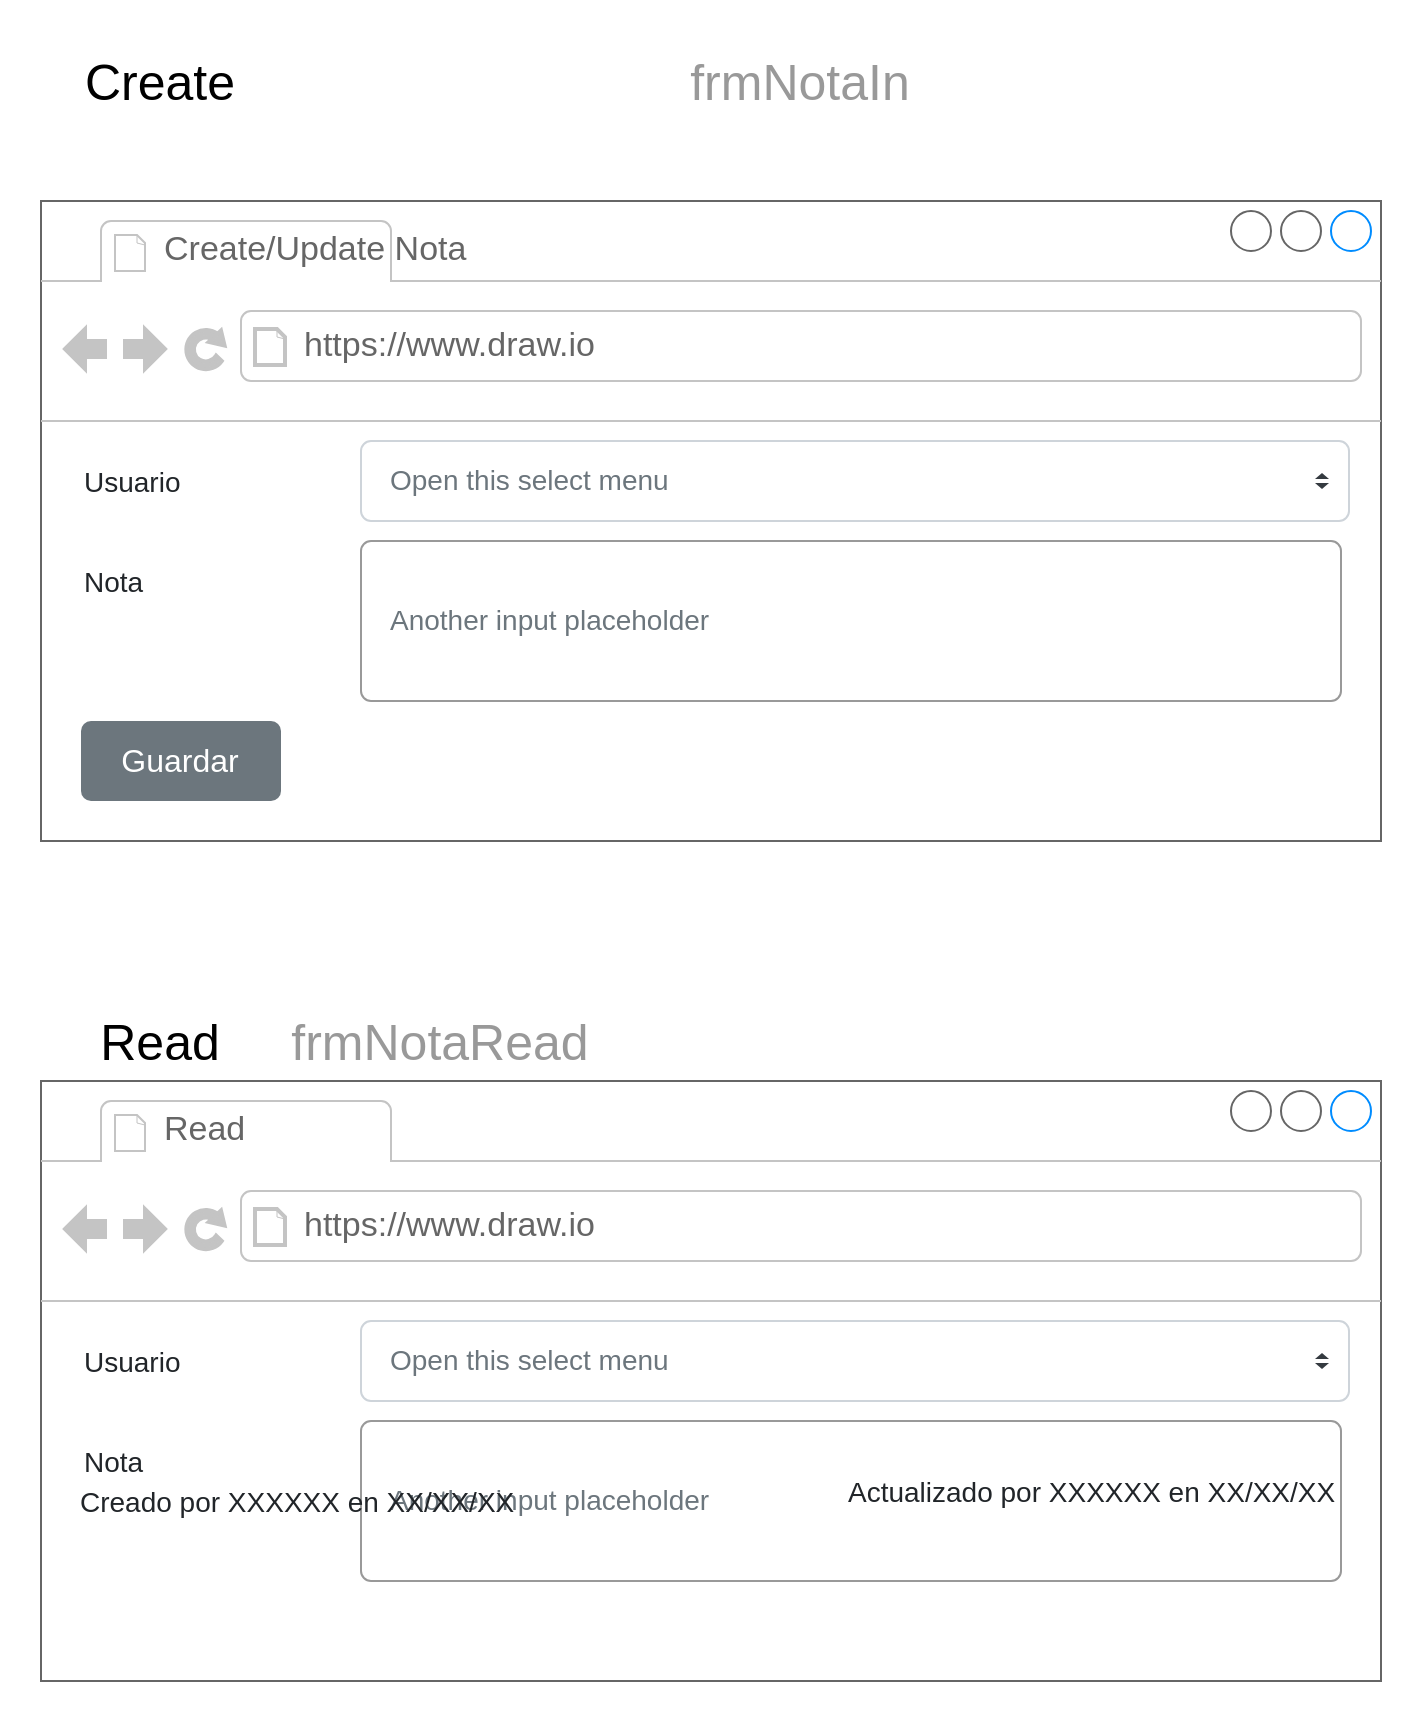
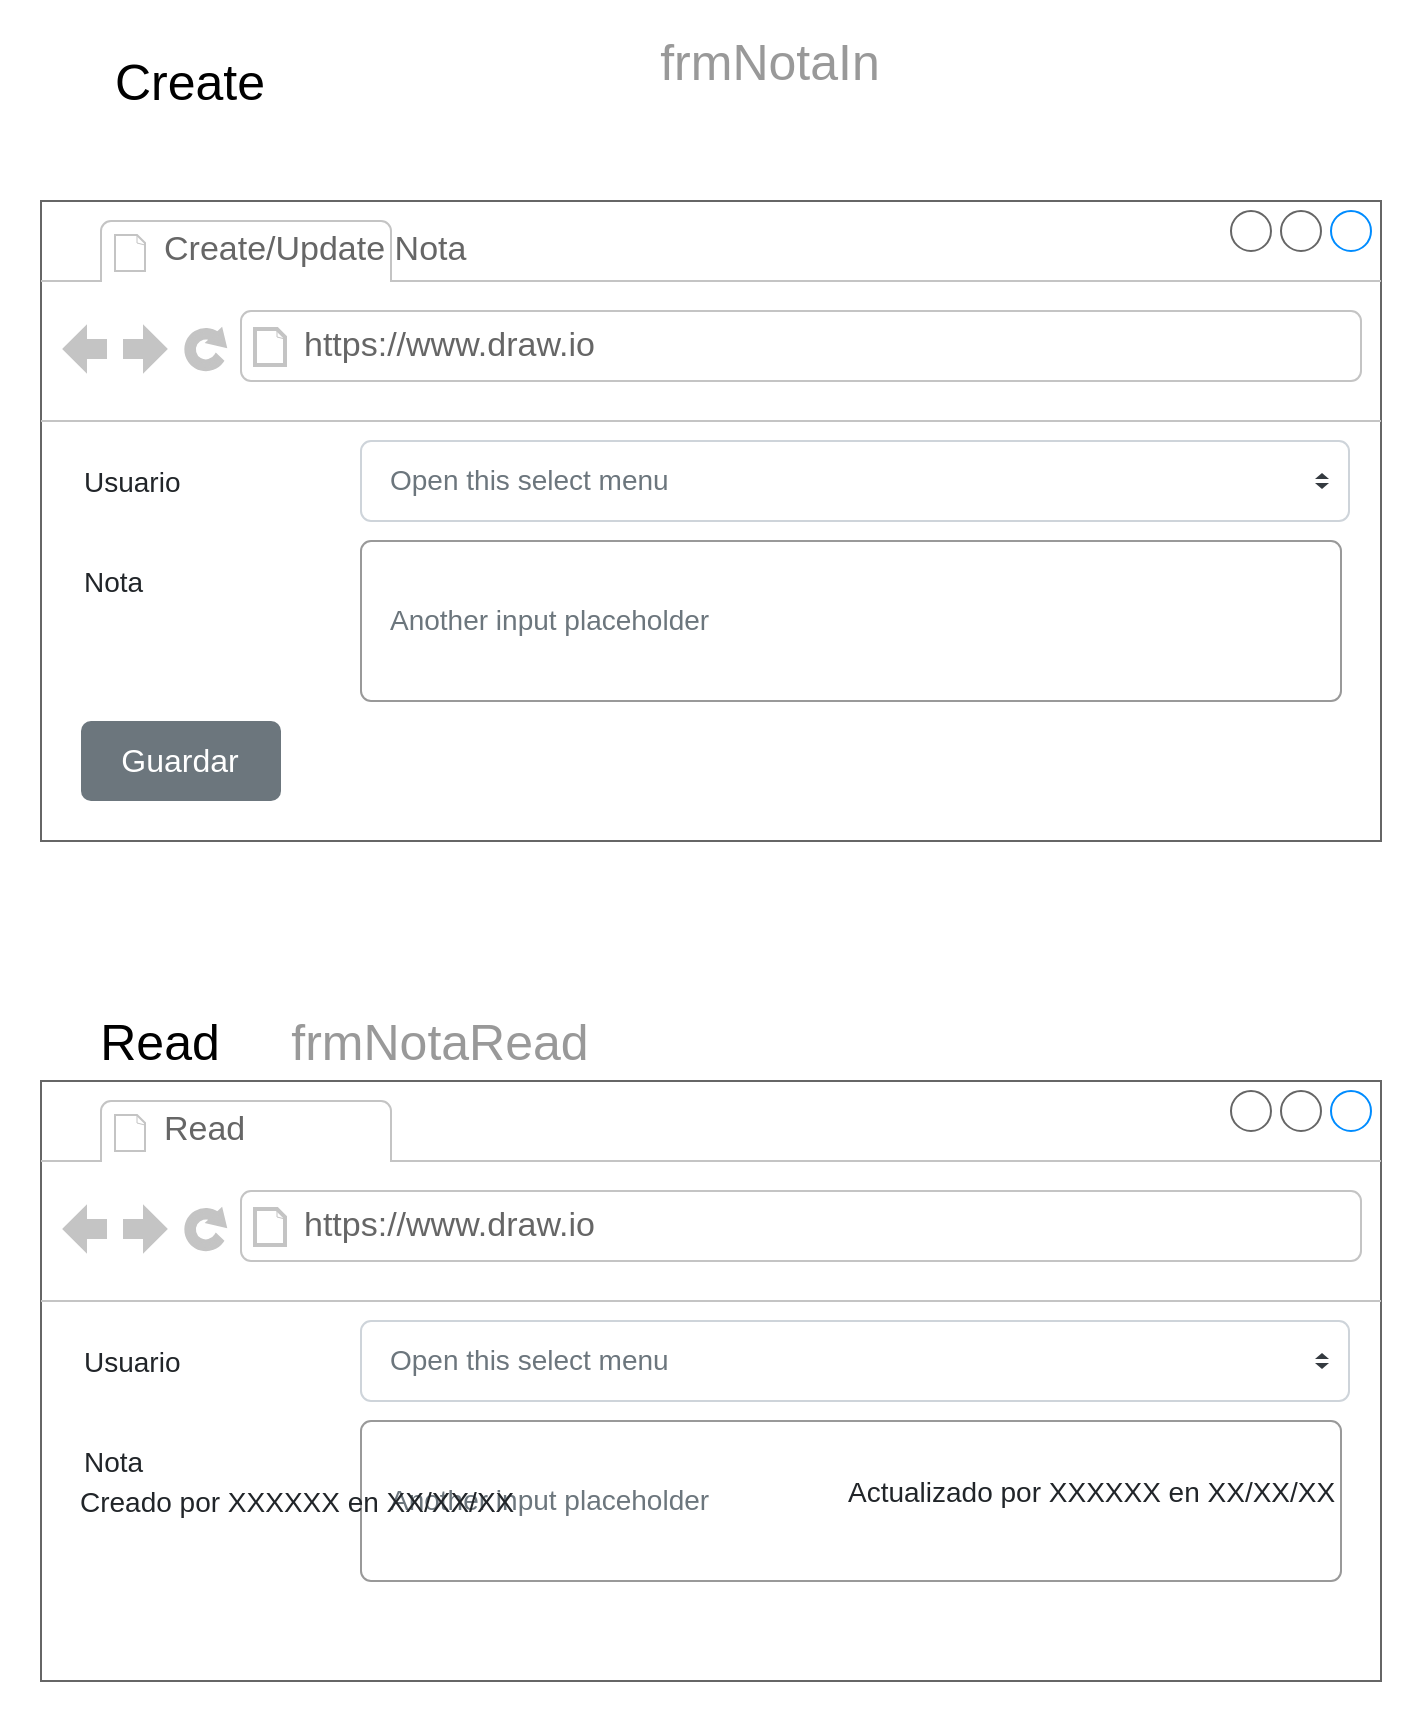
- <mxCell id="2" value="Create" style="text;html=1;strokeColor=none;fillColor=none;align=center;verticalAlign=middle;whiteSpace=wrap;rounded=0;fontSize=25;" vertex="1" parent="1"><mxGeometry x="20" y="20" width="120" height="40" as="geometry" /></mxCell>
+ <mxCell id="2" value="Create" style="text;html=1;strokeColor=none;fillColor=none;align=center;verticalAlign=middle;whiteSpace=wrap;rounded=0;fontSize=25;" vertex="1" parent="1"><mxGeometry x="35" y="20" width="120" height="40" as="geometry" /></mxCell>
- <mxCell id="14" value="frmNotaIn" style="text;html=1;strokeColor=none;fillColor=none;align=center;verticalAlign=middle;whiteSpace=wrap;rounded=0;fontSize=25;fontColor=#999999;" vertex="1" parent="1"><mxGeometry x="340" y="20" width="120" height="40" as="geometry" /></mxCell>
+ <mxCell id="14" value="frmNotaIn" style="text;html=1;strokeColor=none;fillColor=none;align=center;verticalAlign=middle;whiteSpace=wrap;rounded=0;fontSize=25;fontColor=#999999;" vertex="1" parent="1"><mxGeometry x="325" y="10" width="120" height="40" as="geometry" /></mxCell>
